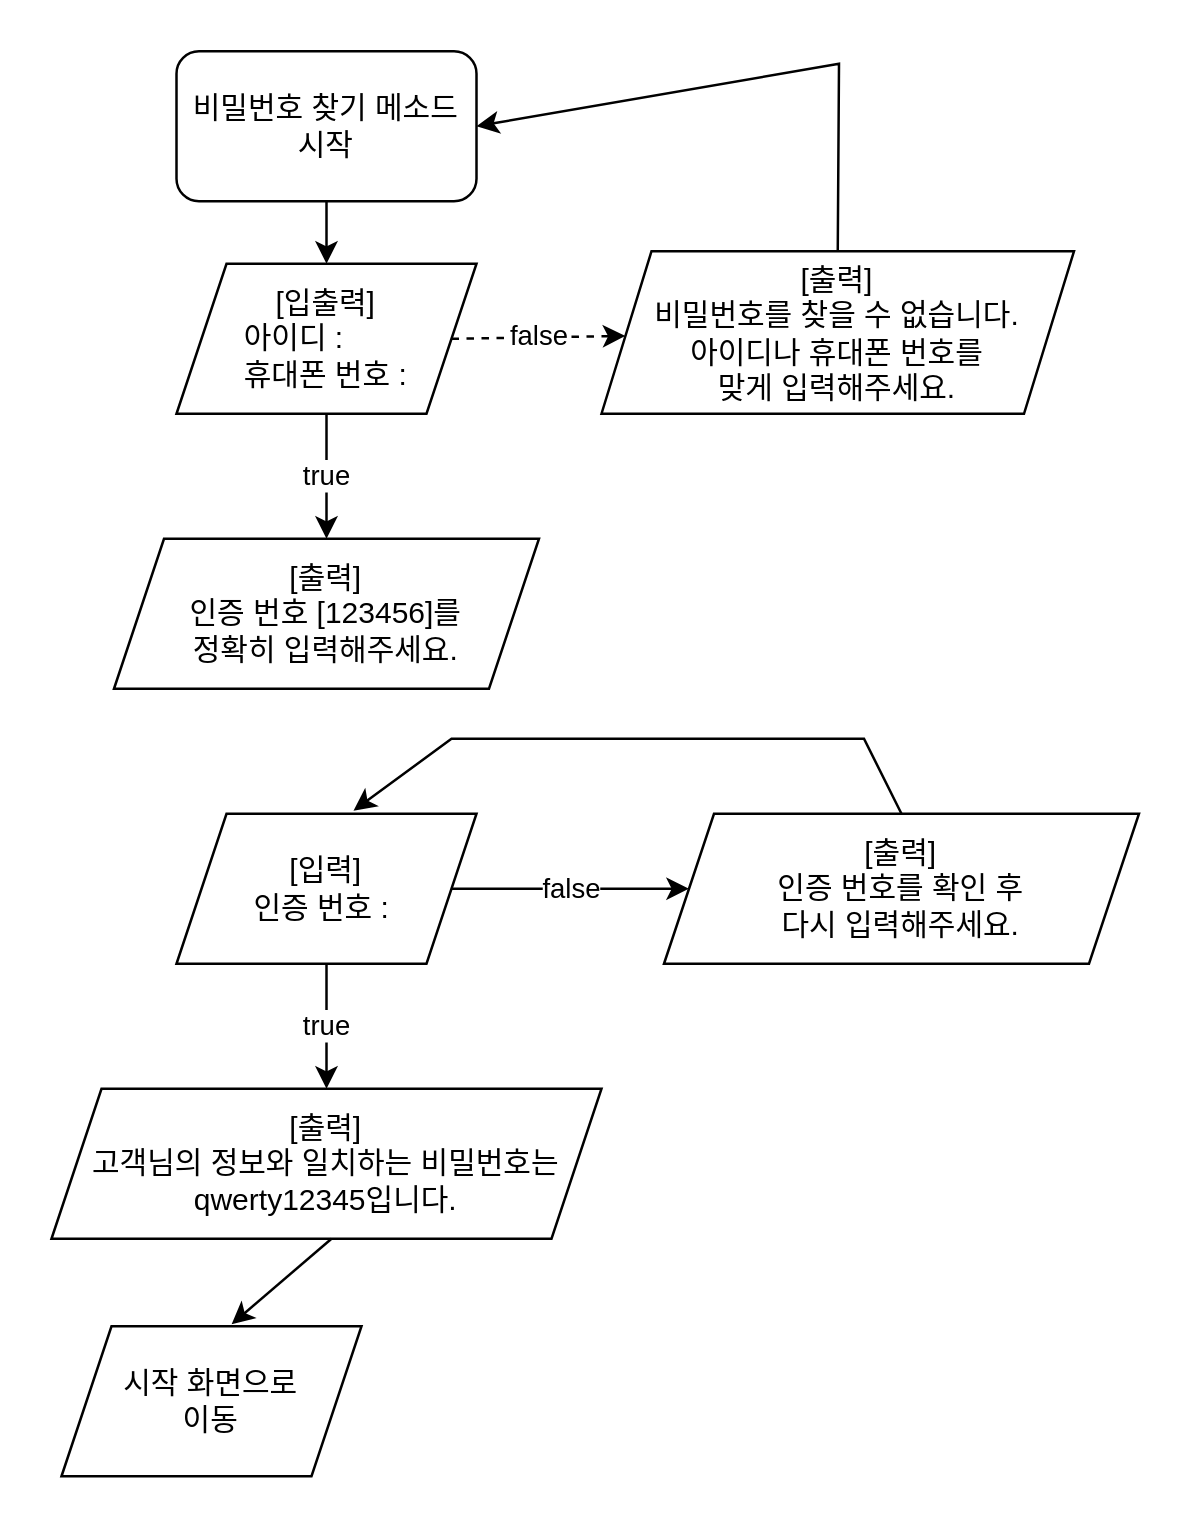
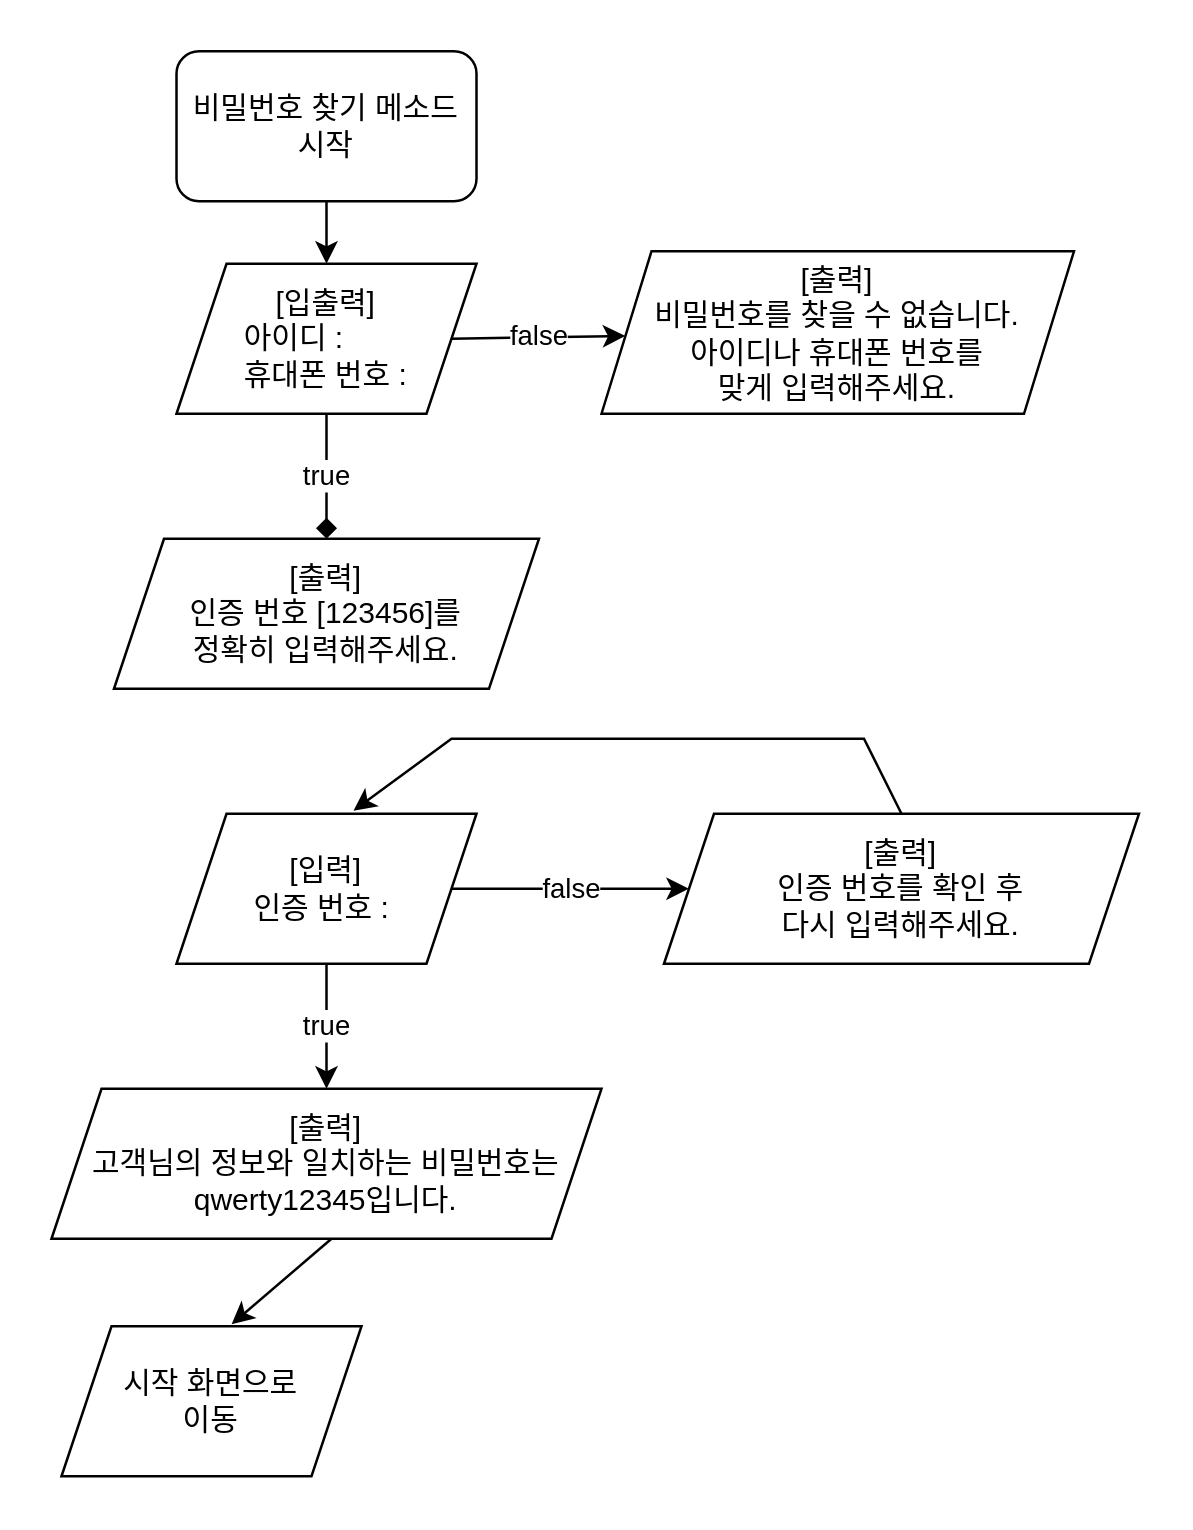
- <mxCell id="7" value="" style="endArrow=classic;html=1;rounded=0;entryX=1;entryY=0.5;entryDx=0;entryDy=0;exitX=0.5;exitY=0;exitDx=0;exitDy=0;" edge="1" parent="1" source="8" target="2"><mxGeometry width="50" height="50" relative="1" as="geometry"><mxPoint x="335" y="65" as="sourcePoint" /><mxPoint x="200" y="75" as="targetPoint" /><Array as="points"><mxPoint x="335" y="25" /></Array></mxGeometry></mxCell>
- <mxCell id="6" value="false" style="endArrow=classic;html=1;exitX=1;exitY=0.5;exitDx=0;exitDy=0;dashed=1;" edge="1" parent="1" source="4" target="8"><mxGeometry width="50" height="50" relative="1" as="geometry"><mxPoint x="140" y="175" as="sourcePoint" /><mxPoint x="230" y="105" as="targetPoint" /></mxGeometry></mxCell>
+ <mxCell id="6" value="false" style="endArrow=classic;html=1;exitX=1;exitY=0.5;exitDx=0;exitDy=0;" edge="1" parent="1" source="4" target="8"><mxGeometry width="50" height="50" relative="1" as="geometry"><mxPoint x="140" y="175" as="sourcePoint" /><mxPoint x="230" y="105" as="targetPoint" /></mxGeometry></mxCell>
- <mxCell id="5" value="true" style="endArrow=classic;html=1;exitX=0.5;exitY=1;exitDx=0;exitDy=0;entryX=0.5;entryY=0;entryDx=0;entryDy=0;" edge="1" parent="1" source="4" target="9"><mxGeometry width="50" height="50" relative="1" as="geometry"><mxPoint x="50" y="175" as="sourcePoint" /><mxPoint x="120" y="205" as="targetPoint" /></mxGeometry></mxCell>
+ <mxCell id="5" value="true" style="endArrow=diamond;html=1;exitX=0.5;exitY=1;exitDx=0;exitDy=0;entryX=0.5;entryY=0;entryDx=0;entryDy=0;" edge="1" parent="1" source="4" target="9"><mxGeometry width="50" height="50" relative="1" as="geometry"><mxPoint x="50" y="175" as="sourcePoint" /><mxPoint x="120" y="205" as="targetPoint" /></mxGeometry></mxCell>
